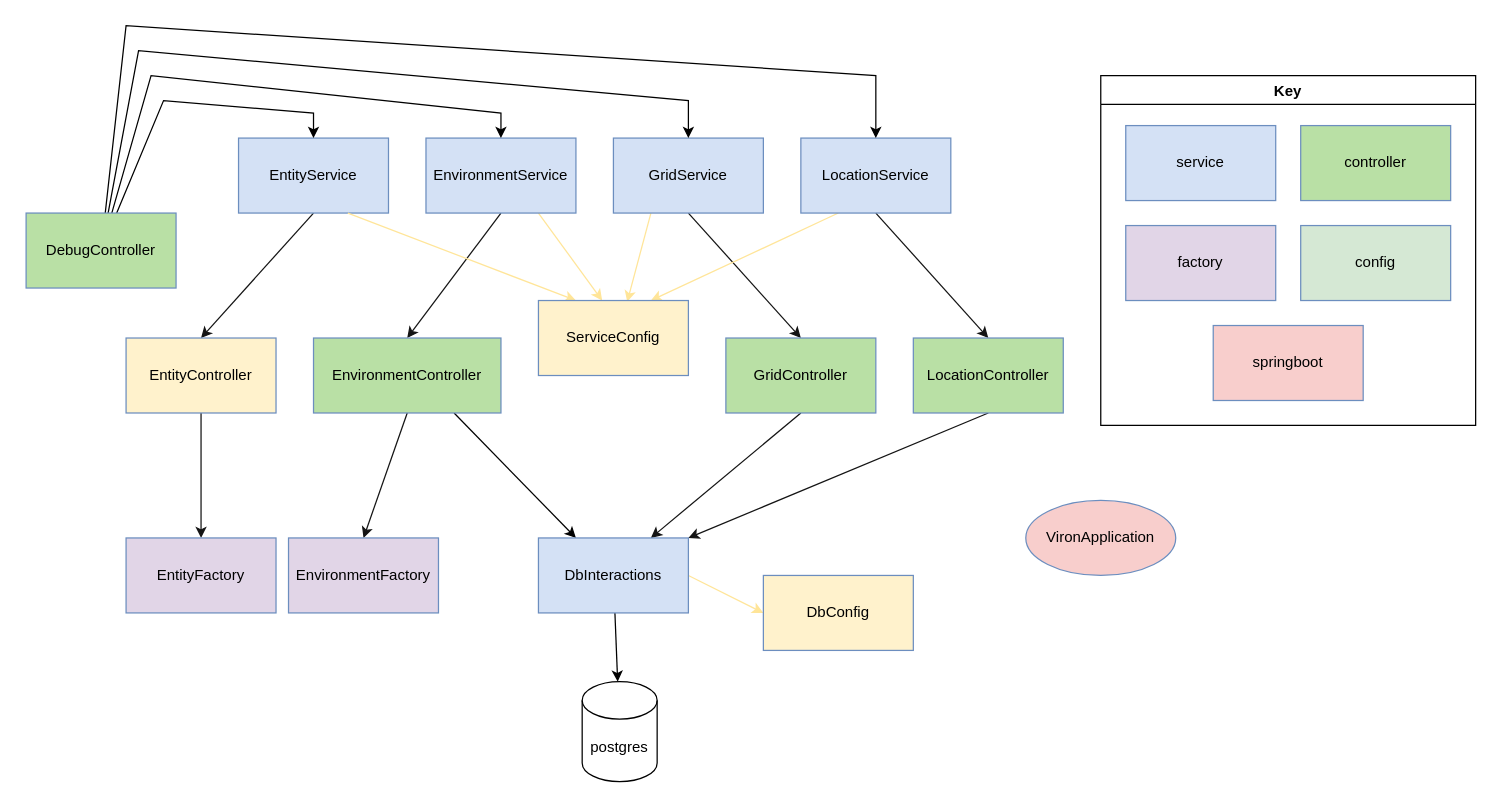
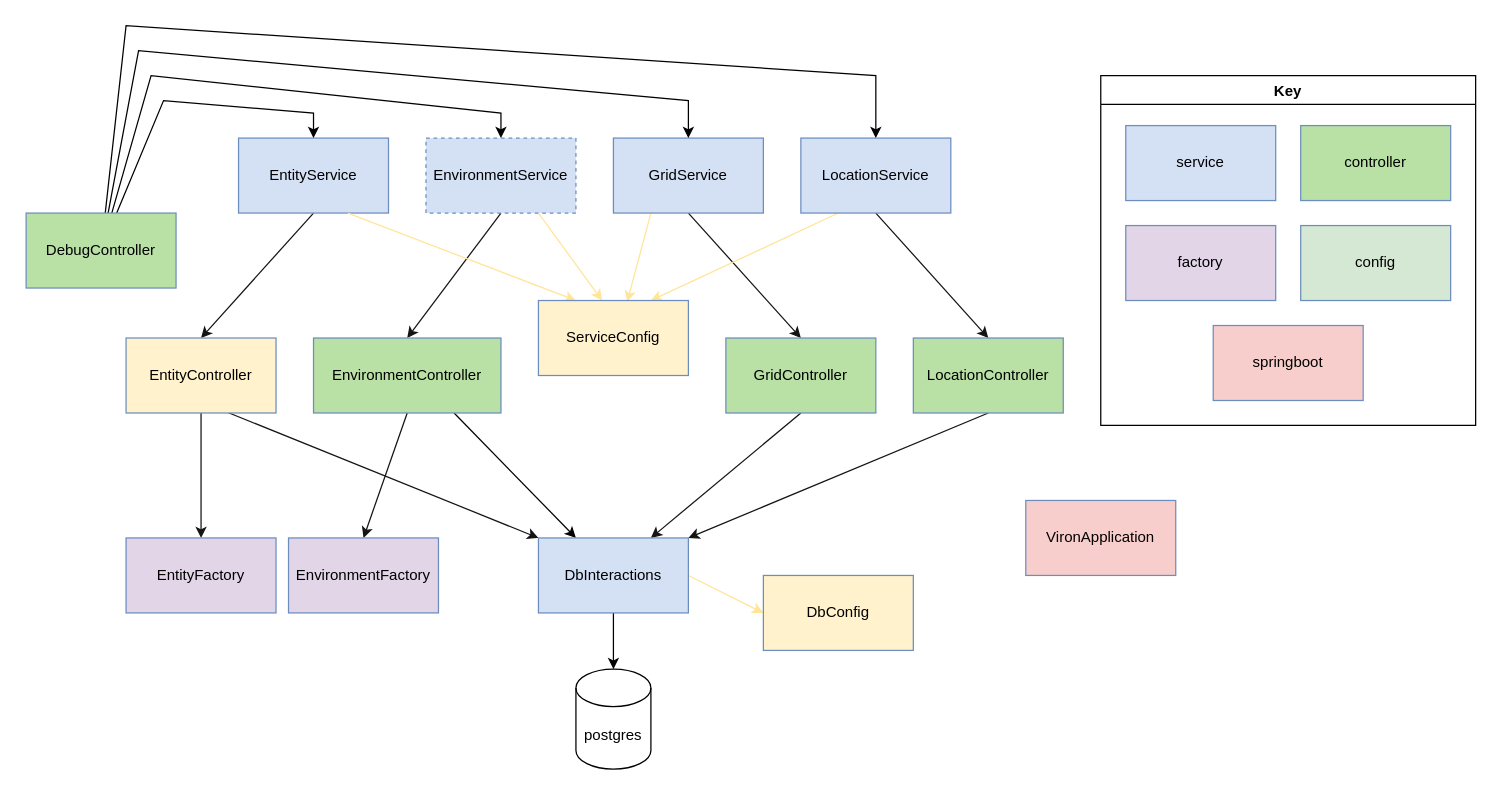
- <mxCell id="7" value="EnvironmentService" style="rounded=0;whiteSpace=wrap;html=1;fillColor=#D4E1F5;strokeColor=#6c8ebf;" parent="1" vertex="1"><mxGeometry x="340" y="110" width="120" height="60" as="geometry" /></mxCell>
+ <mxCell id="7" value="EnvironmentService" style="rounded=0;whiteSpace=wrap;html=1;fillColor=#D4E1F5;strokeColor=#6c8ebf;dashed=1;" parent="1" vertex="1"><mxGeometry x="340" y="110" width="120" height="60" as="geometry" /></mxCell>
+ <mxCell id="20" style="rounded=0;orthogonalLoop=1;jettySize=auto;html=1;strokeColor=#141414;fillColor=#D4E1F5;orthogonal=1;exitX=0.667;exitY=0.983;exitDx=0;exitDy=0;exitPerimeter=0;" parent="1" source="22" target="32" edge="1"><mxGeometry relative="1" as="geometry" /></mxCell>
- <mxCell id="33" value="VironApplication" style="ellipse;whiteSpace=wrap;html=1;fillColor=#F8CECC;strokeColor=#6c8ebf;" parent="1" vertex="1"><mxGeometry x="820" y="400" width="120" height="60" as="geometry" /></mxCell>
+ <mxCell id="33" value="VironApplication" style="rounded=0;whiteSpace=wrap;html=1;fillColor=#F8CECC;strokeColor=#6c8ebf;" parent="1" vertex="1"><mxGeometry x="820" y="400" width="120" height="60" as="geometry" /></mxCell>
- <mxCell id="4" value="postgres" style="shape=cylinder3;whiteSpace=wrap;html=1;boundedLbl=1;backgroundOutline=1;size=15;" parent="1" vertex="1"><mxGeometry x="465" y="545" width="60" height="80" as="geometry" /></mxCell>
+ <mxCell id="4" value="postgres" style="shape=cylinder3;whiteSpace=wrap;html=1;boundedLbl=1;backgroundOutline=1;size=15;" parent="1" vertex="1"><mxGeometry x="460" y="535" width="60" height="80" as="geometry" /></mxCell>
